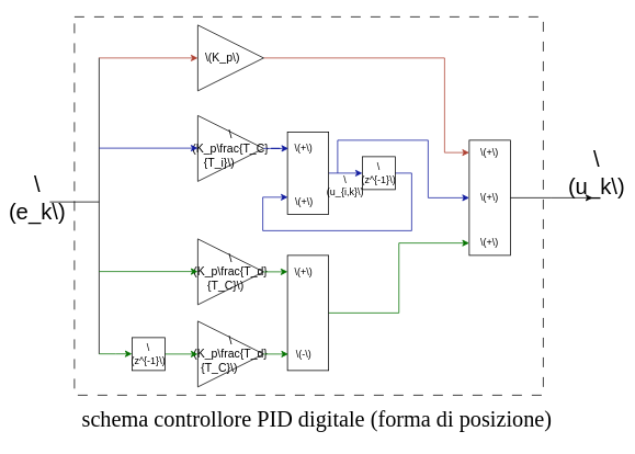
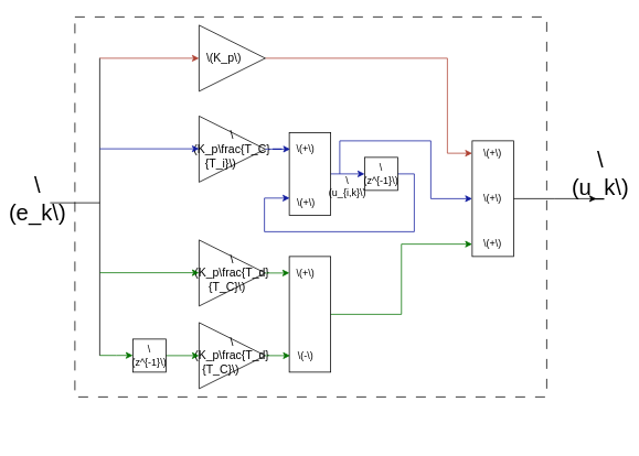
- <mxCell id="38" value="schema controllore PID digitale (forma di posizione)" style="text;html=1;align=center;verticalAlign=middle;whiteSpace=wrap;rounded=0;fontSize=27;fontFamily=Times New Roman;" vertex="1" parent="1"><mxGeometry x="40" y="490" width="690" height="40" as="geometry" /></mxCell>
